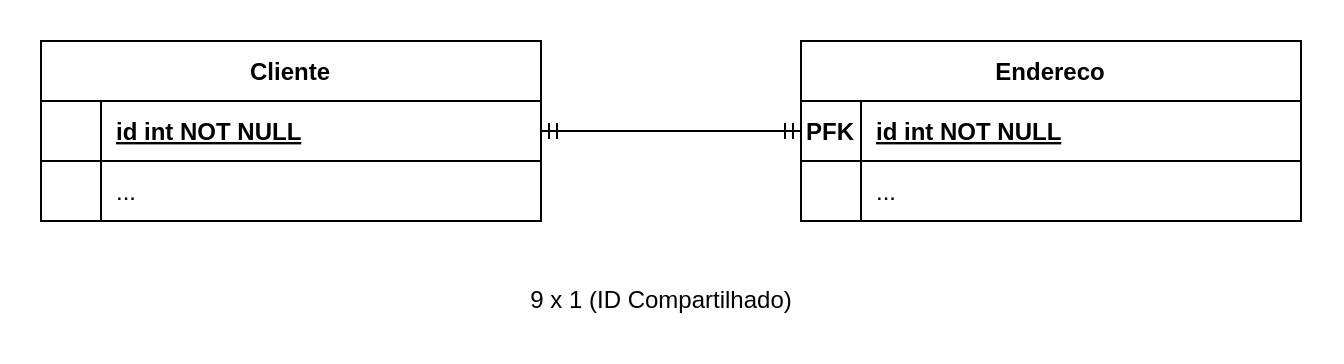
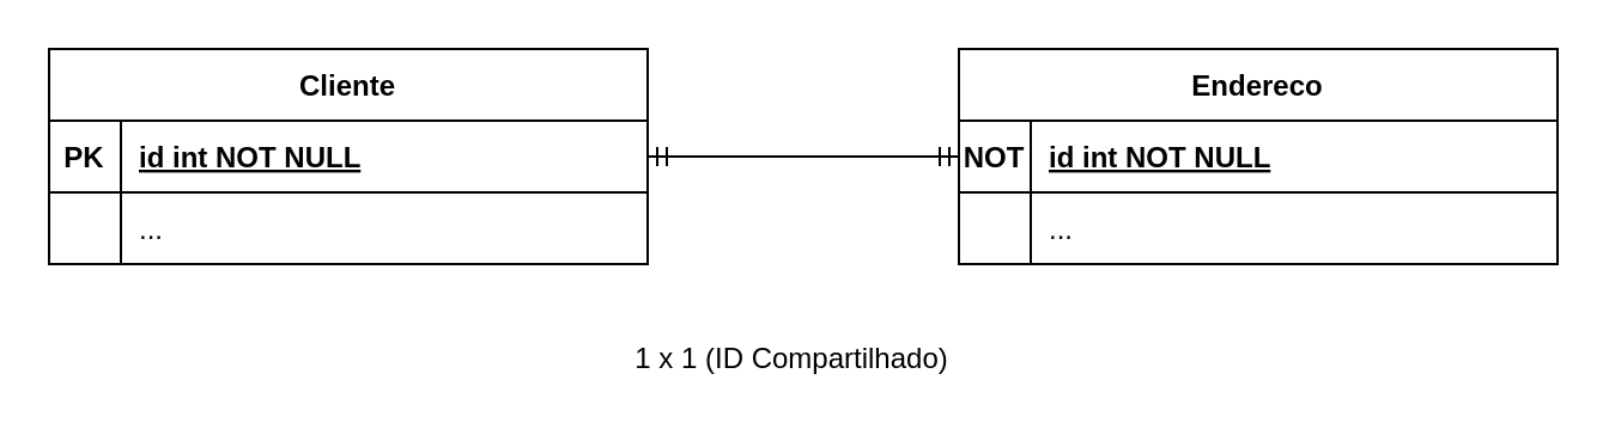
+ <mxCell id="5" value="PK" style="shape=partialRectangle;overflow=hidden;connectable=0;fillColor=none;top=0;left=0;bottom=0;right=0;fontStyle=1;fontSize=12;" parent="4" vertex="1"><mxGeometry width="30" height="30" as="geometry" /></mxCell>
- <mxCell id="12" value="PFK" style="shape=partialRectangle;overflow=hidden;connectable=0;fillColor=none;top=0;left=0;bottom=0;right=0;fontStyle=1;fontSize=12;" parent="11" vertex="1"><mxGeometry width="30" height="30" as="geometry" /></mxCell>
+ <mxCell id="12" value="NOT" style="shape=partialRectangle;overflow=hidden;connectable=0;fillColor=none;top=0;left=0;bottom=0;right=0;fontStyle=1;fontSize=12;" parent="11" vertex="1"><mxGeometry width="30" height="30" as="geometry" /></mxCell>
- <mxCell id="17" value="9 x 1 (ID Compartilhado)" style="text;html=1;align=center;verticalAlign=middle;resizable=0;points=[];autosize=1;" parent="1" vertex="1"><mxGeometry x="255" y="140" width="150" height="20" as="geometry" /></mxCell>
+ <mxCell id="17" value="1 x 1 (ID Compartilhado)" style="text;html=1;align=center;verticalAlign=middle;resizable=0;points=[];autosize=1;" parent="1" vertex="1"><mxGeometry x="255" y="140" width="150" height="20" as="geometry" /></mxCell>
